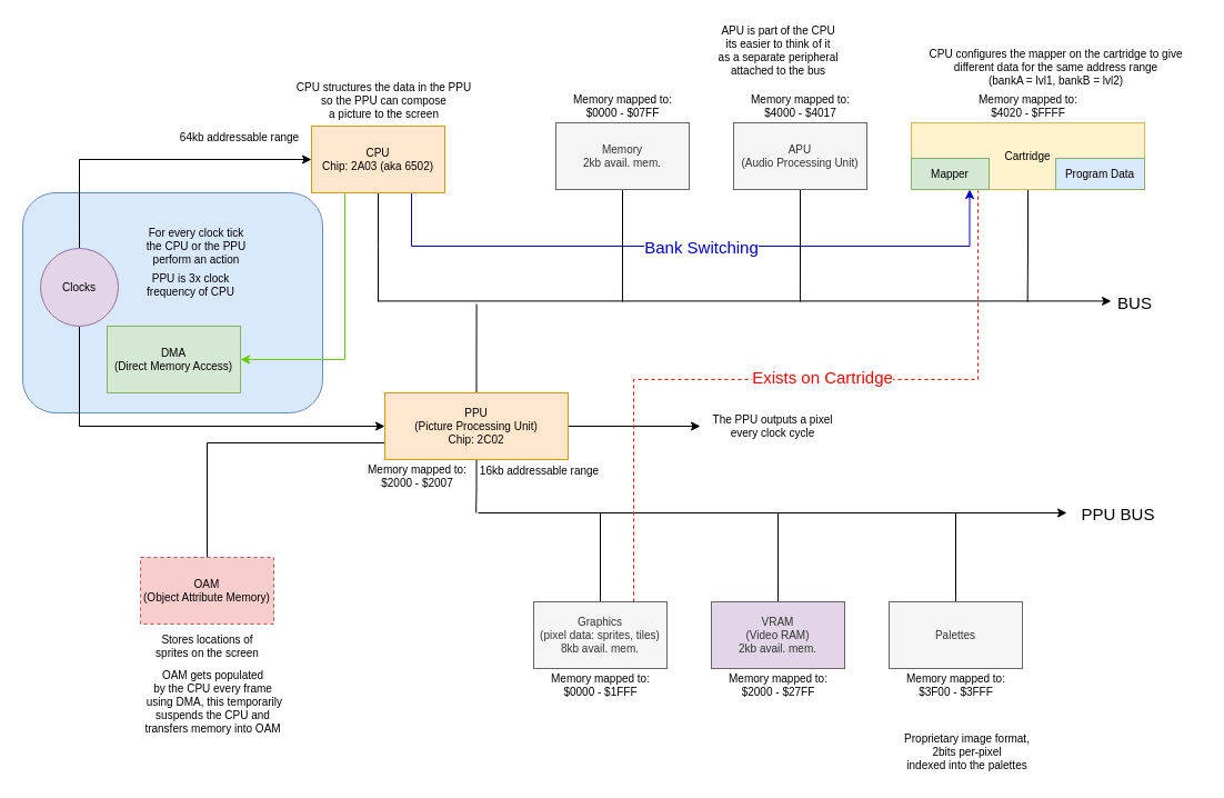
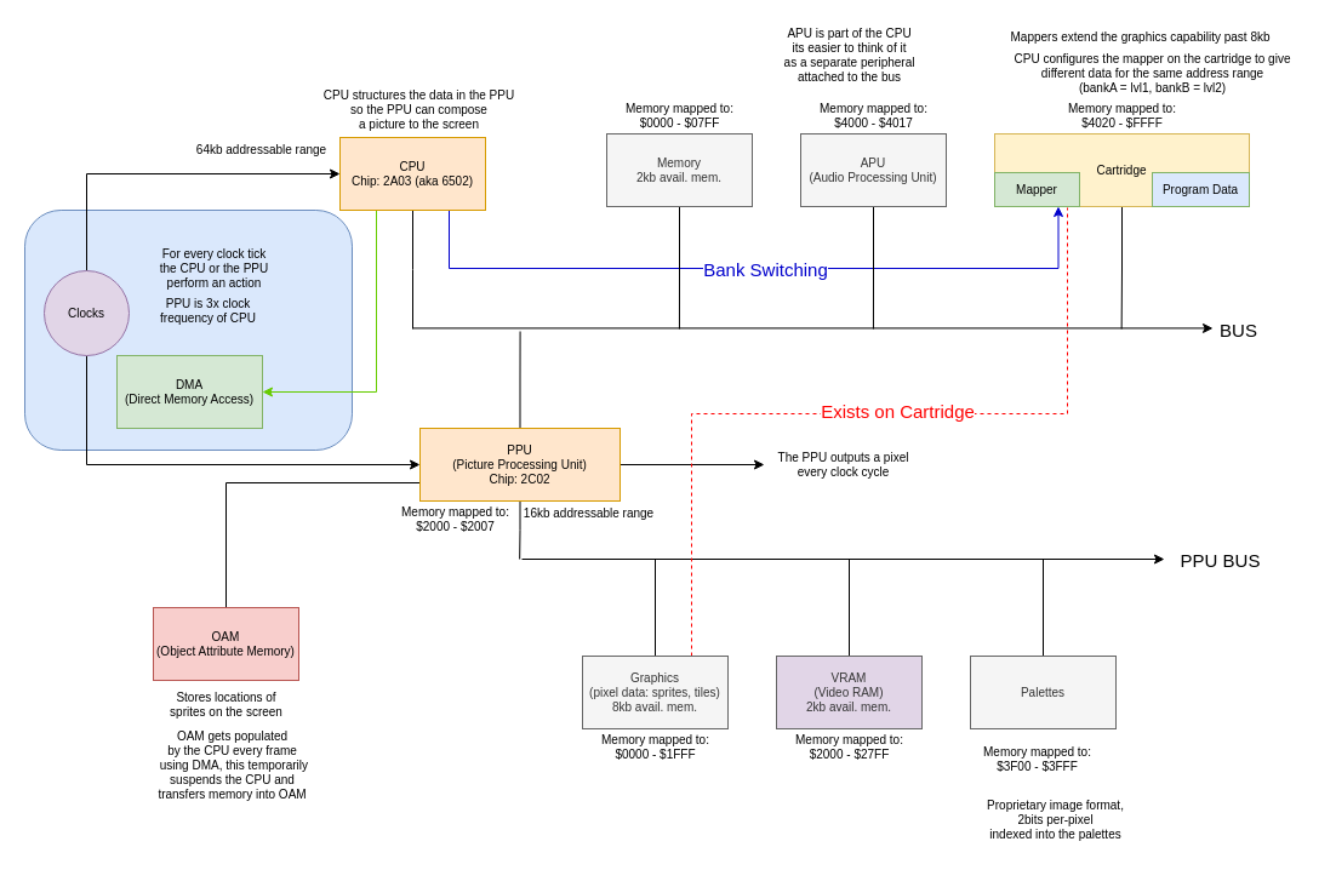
+ <mxCell id="60" value="Mappers extend the graphics capability past 8kb" style="text;html=1;align=center;verticalAlign=middle;resizable=0;points=[];autosize=1;strokeColor=none;fillColor=none;fontSize=10;fontColor=#000000;" parent="1" vertex="1"><mxGeometry x="820" y="20" width="240" height="20" as="geometry" /></mxCell>
- <mxCell id="48" value="&lt;div style=&quot;font-size: 10px;&quot;&gt;OAM&lt;/div&gt;&lt;div style=&quot;font-size: 10px;&quot;&gt;(Object Attribute Memory)&lt;br style=&quot;font-size: 10px;&quot;&gt;&lt;/div&gt;" style="rounded=0;whiteSpace=wrap;html=1;fontSize=10;fillColor=#f8cecc;strokeColor=#b85450;dashed=1;" parent="1" vertex="1"><mxGeometry x="126" y="501" width="120" height="60" as="geometry" /></mxCell>
+ <mxCell id="48" value="&lt;div style=&quot;font-size: 10px;&quot;&gt;OAM&lt;/div&gt;&lt;div style=&quot;font-size: 10px;&quot;&gt;(Object Attribute Memory)&lt;br style=&quot;font-size: 10px;&quot;&gt;&lt;/div&gt;" style="rounded=0;whiteSpace=wrap;html=1;fontSize=10;fillColor=#f8cecc;strokeColor=#b85450;" parent="1" vertex="1"><mxGeometry x="126" y="501" width="120" height="60" as="geometry" /></mxCell>
- <mxCell id="45" value="&lt;div style=&quot;font-size: 10px;&quot;&gt;Memory mapped to:&lt;/div&gt;&lt;div style=&quot;font-size: 10px;&quot;&gt;$3F00 - $3FFF&lt;br style=&quot;font-size: 10px;&quot;&gt;&lt;/div&gt;" style="text;html=1;align=center;verticalAlign=middle;resizable=0;points=[];autosize=1;strokeColor=none;fillColor=none;fontSize=10;" parent="1" vertex="1"><mxGeometry x="805" y="601" width="110" height="30" as="geometry" /></mxCell>
+ <mxCell id="45" value="&lt;div style=&quot;font-size: 10px;&quot;&gt;Memory mapped to:&lt;/div&gt;&lt;div style=&quot;font-size: 10px;&quot;&gt;$3F00 - $3FFF&lt;br style=&quot;font-size: 10px;&quot;&gt;&lt;/div&gt;" style="text;html=1;align=center;verticalAlign=middle;resizable=0;points=[];autosize=1;strokeColor=none;fillColor=none;fontSize=10;" parent="1" vertex="1"><mxGeometry x="800" y="611" width="110" height="30" as="geometry" /></mxCell>
